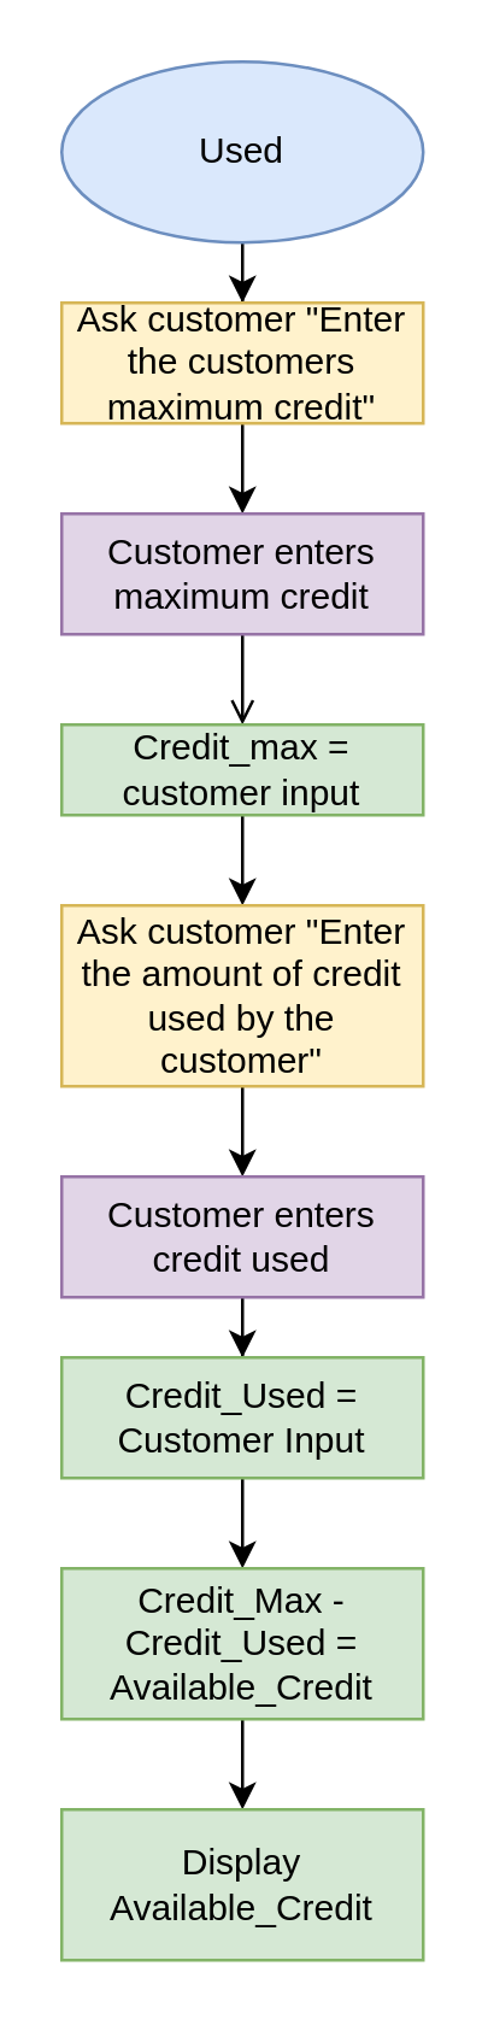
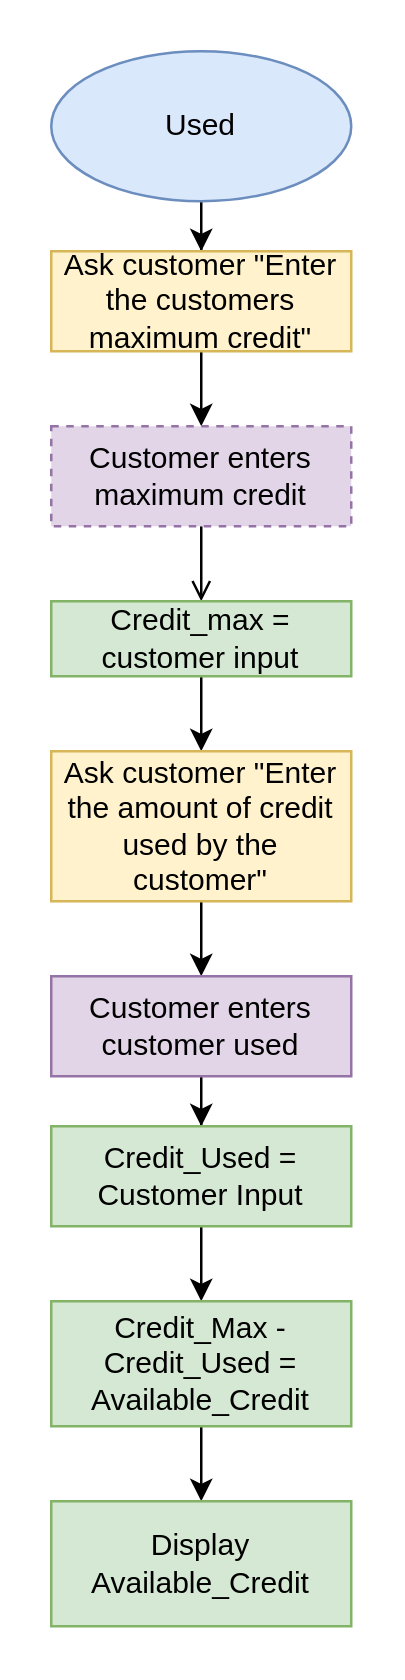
- <mxCell id="7" value="Customer enters maximum credit" style="whiteSpace=wrap;html=1;fillColor=#e1d5e7;strokeColor=#9673a6;" parent="1" vertex="1"><mxGeometry x="20" y="170" width="120" height="40" as="geometry" /></mxCell>
+ <mxCell id="7" value="Customer enters maximum credit" style="whiteSpace=wrap;html=1;fillColor=#e1d5e7;strokeColor=#9673a6;dashed=1;" parent="1" vertex="1"><mxGeometry x="20" y="170" width="120" height="40" as="geometry" /></mxCell>
- <mxCell id="13" value="Customer enters credit used" style="whiteSpace=wrap;html=1;fillColor=#e1d5e7;strokeColor=#9673a6;" parent="1" vertex="1"><mxGeometry x="20" y="390" width="120" height="40" as="geometry" /></mxCell>
+ <mxCell id="13" value="Customer enters customer used" style="whiteSpace=wrap;html=1;fillColor=#e1d5e7;strokeColor=#9673a6;" parent="1" vertex="1"><mxGeometry x="20" y="390" width="120" height="40" as="geometry" /></mxCell>
